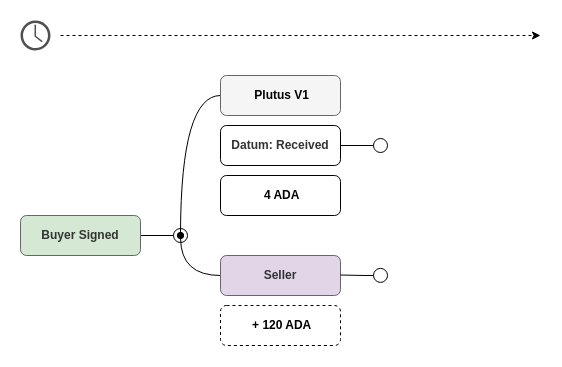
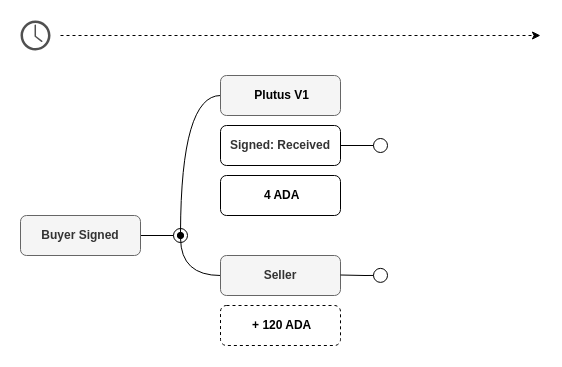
- <mxCell id="7" value="&lt;b style=&quot;color: rgb(51, 51, 51);&quot;&gt;Datum: Received&lt;/b&gt;" style="rounded=1;whiteSpace=wrap;html=1;" parent="1" vertex="1"><mxGeometry x="220" y="125" width="120" height="40" as="geometry" /></mxCell>
+ <mxCell id="7" value="&lt;b style=&quot;color: rgb(51, 51, 51);&quot;&gt;Signed: Received&lt;/b&gt;" style="rounded=1;whiteSpace=wrap;html=1;" parent="1" vertex="1"><mxGeometry x="220" y="125" width="120" height="40" as="geometry" /></mxCell>
- <mxCell id="5" value="&lt;b&gt;Buyer Signed&lt;/b&gt;" style="rounded=1;whiteSpace=wrap;html=1;fillColor=#d5e8d4;fontColor=#333333;strokeColor=#666666;" parent="1" vertex="1"><mxGeometry x="20" y="215" width="120" height="40" as="geometry" /></mxCell>
+ <mxCell id="5" value="&lt;b&gt;Buyer Signed&lt;/b&gt;" style="rounded=1;whiteSpace=wrap;html=1;fillColor=#f5f5f5;fontColor=#333333;strokeColor=#666666;" parent="1" vertex="1"><mxGeometry x="20" y="215" width="120" height="40" as="geometry" /></mxCell>
- <mxCell id="12" value="&lt;b&gt;Seller&lt;/b&gt;" style="rounded=1;whiteSpace=wrap;html=1;fillColor=#e1d5e7;fontColor=#333333;strokeColor=#666666;" parent="1" vertex="1"><mxGeometry x="220" y="255" width="120" height="40" as="geometry" /></mxCell>
+ <mxCell id="12" value="&lt;b&gt;Seller&lt;/b&gt;" style="rounded=1;whiteSpace=wrap;html=1;fillColor=#f5f5f5;fontColor=#333333;strokeColor=#666666;" parent="1" vertex="1"><mxGeometry x="220" y="255" width="120" height="40" as="geometry" /></mxCell>
